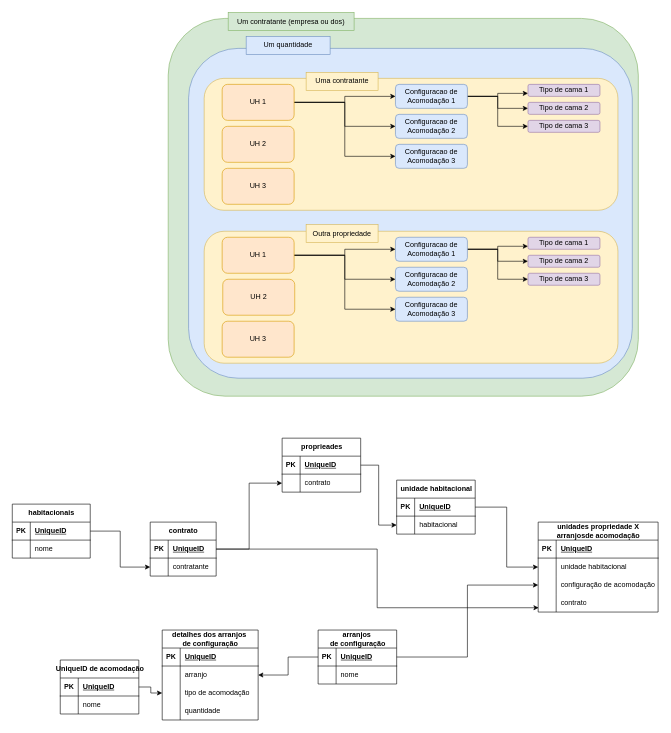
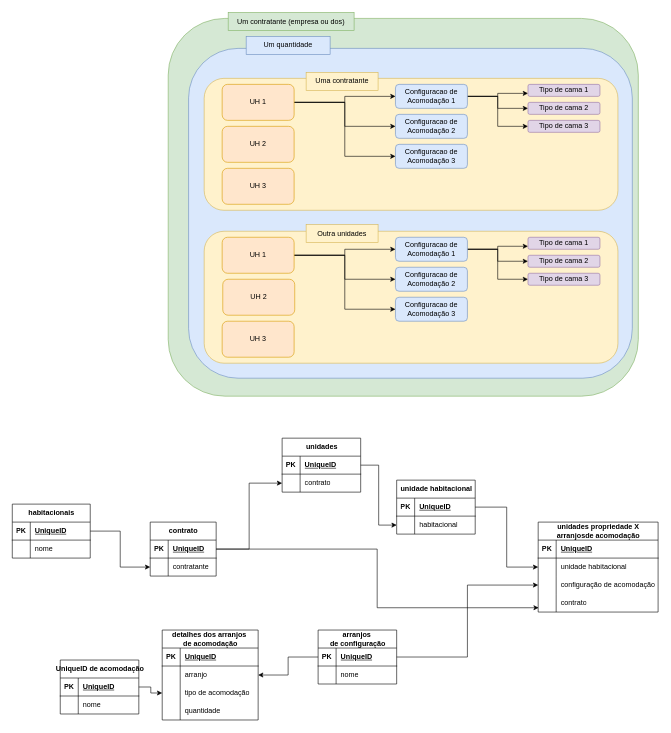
- <mxCell id="37" value="Outra propriedade" style="text;html=1;align=center;verticalAlign=middle;whiteSpace=wrap;rounded=0;fillColor=#fff2cc;strokeColor=#d6b656;" parent="1" vertex="1"><mxGeometry x="510" y="374" width="120" height="30" as="geometry" /></mxCell>
+ <mxCell id="37" value="Outra unidades" style="text;html=1;align=center;verticalAlign=middle;whiteSpace=wrap;rounded=0;fillColor=#fff2cc;strokeColor=#d6b656;" parent="1" vertex="1"><mxGeometry x="510" y="374" width="120" height="30" as="geometry" /></mxCell>
- <mxCell id="107" value="proprieades" style="shape=table;startSize=30;container=1;collapsible=1;childLayout=tableLayout;fixedRows=1;rowLines=0;fontStyle=1;align=center;resizeLast=1;html=1;" parent="1" vertex="1"><mxGeometry x="470" y="730" width="131" height="90" as="geometry" /></mxCell>
+ <mxCell id="107" value="unidades" style="shape=table;startSize=30;container=1;collapsible=1;childLayout=tableLayout;fixedRows=1;rowLines=0;fontStyle=1;align=center;resizeLast=1;html=1;" parent="1" vertex="1"><mxGeometry x="470" y="730" width="131" height="90" as="geometry" /></mxCell>
- <mxCell id="85" value="detalhes dos arranjos&amp;nbsp;&lt;div&gt;de configuração&lt;/div&gt;" style="shape=table;startSize=30;container=1;collapsible=1;childLayout=tableLayout;fixedRows=1;rowLines=0;fontStyle=1;align=center;resizeLast=1;html=1;" parent="1" vertex="1"><mxGeometry x="270" y="1050" width="160" height="150" as="geometry" /></mxCell>
+ <mxCell id="85" value="detalhes dos arranjos&amp;nbsp;&lt;div&gt;de acomodação&lt;/div&gt;" style="shape=table;startSize=30;container=1;collapsible=1;childLayout=tableLayout;fixedRows=1;rowLines=0;fontStyle=1;align=center;resizeLast=1;html=1;" parent="1" vertex="1"><mxGeometry x="270" y="1050" width="160" height="150" as="geometry" /></mxCell>
